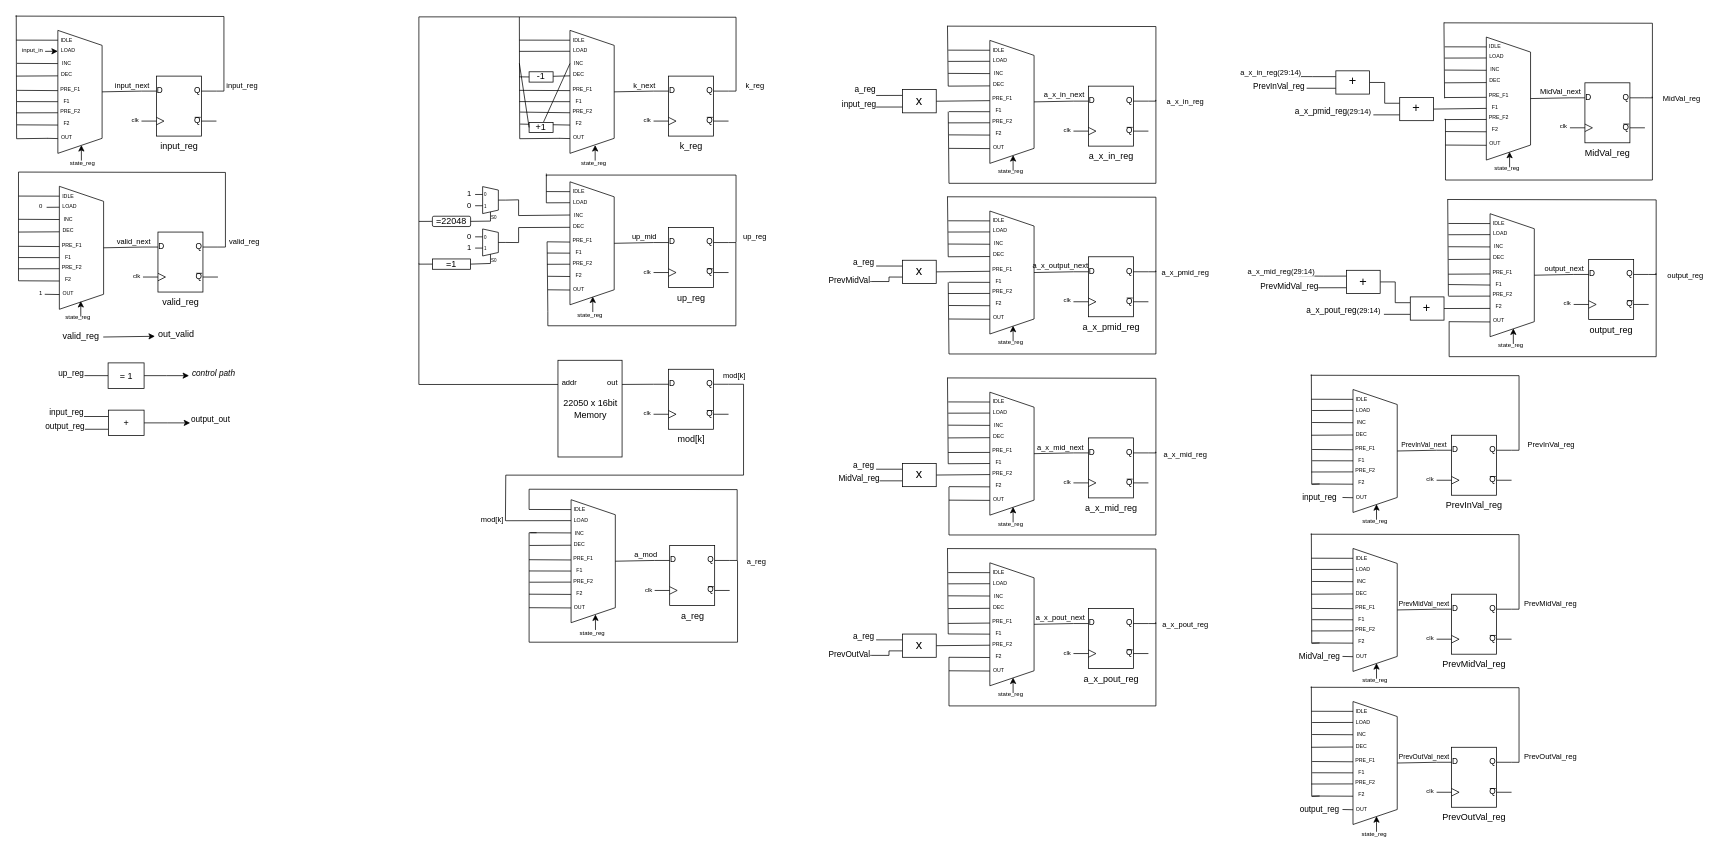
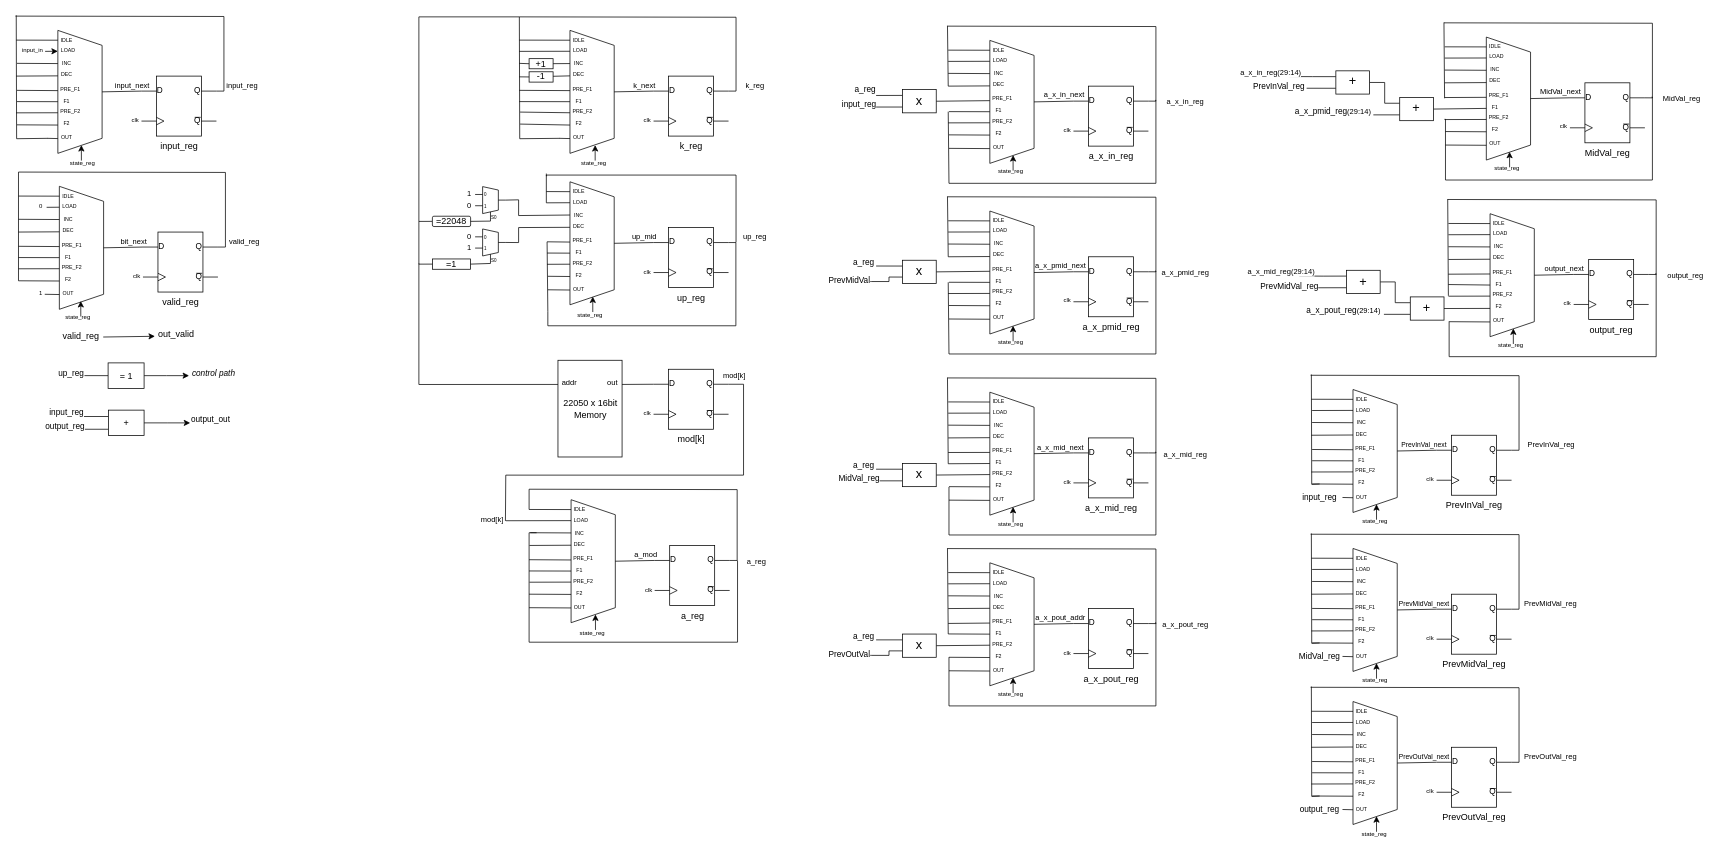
- <mxCell id="110" value="+1" style="rounded=0;whiteSpace=wrap;html=1;" vertex="1" parent="1"><mxGeometry x="705" y="162.75" width="32" height="13.5" as="geometry" /></mxCell>
+ <mxCell id="110" value="+1" style="rounded=0;whiteSpace=wrap;html=1;" vertex="1" parent="1"><mxGeometry x="705" y="77.75" width="32" height="13.5" as="geometry" /></mxCell>
- <mxCell id="79" value="&lt;font style=&quot;font-size: 10px;&quot;&gt;valid_next&lt;/font&gt;" style="text;html=1;align=center;verticalAlign=middle;whiteSpace=wrap;rounded=0;" vertex="1" parent="1"><mxGeometry x="148" y="306" width="60" height="30" as="geometry" /></mxCell>
+ <mxCell id="79" value="&lt;font style=&quot;font-size: 10px;&quot;&gt;bit_next&lt;/font&gt;" style="text;html=1;align=center;verticalAlign=middle;whiteSpace=wrap;rounded=0;" vertex="1" parent="1"><mxGeometry x="148" y="306" width="60" height="30" as="geometry" /></mxCell>
- <mxCell id="244" value="&lt;font style=&quot;font-size: 10px;&quot;&gt;a_x_output_next&lt;/font&gt;" style="text;html=1;align=center;verticalAlign=middle;whiteSpace=wrap;rounded=0;" vertex="1" parent="1"><mxGeometry x="1384" y="338.97" width="60" height="30" as="geometry" /></mxCell>
+ <mxCell id="244" value="&lt;font style=&quot;font-size: 10px;&quot;&gt;a_x_pmid_next&lt;/font&gt;" style="text;html=1;align=center;verticalAlign=middle;whiteSpace=wrap;rounded=0;" vertex="1" parent="1"><mxGeometry x="1384" y="338.97" width="60" height="30" as="geometry" /></mxCell>
- <mxCell id="312" value="&lt;font style=&quot;font-size: 10px;&quot;&gt;a_x_pout_next&lt;/font&gt;" style="text;html=1;align=center;verticalAlign=middle;whiteSpace=wrap;rounded=0;" vertex="1" parent="1"><mxGeometry x="1384" y="808.15" width="60" height="30" as="geometry" /></mxCell>
+ <mxCell id="312" value="&lt;font style=&quot;font-size: 10px;&quot;&gt;a_x_pout_addr&lt;/font&gt;" style="text;html=1;align=center;verticalAlign=middle;whiteSpace=wrap;rounded=0;" vertex="1" parent="1"><mxGeometry x="1384" y="808.15" width="60" height="30" as="geometry" /></mxCell>
